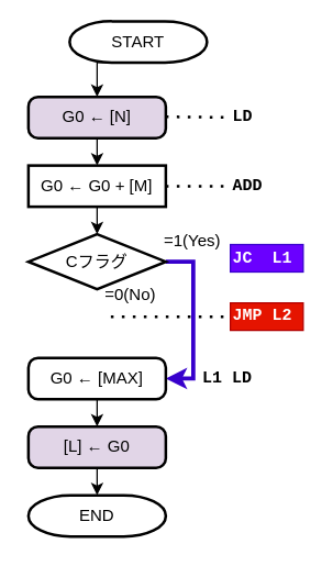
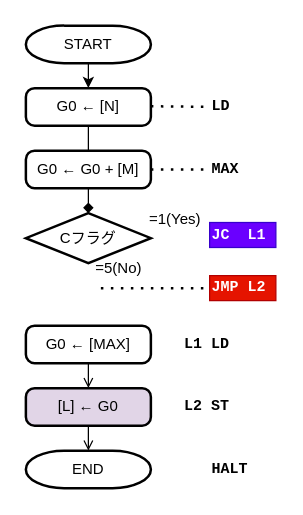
- <mxCell id="3" value="START" style="strokeWidth=2;html=1;shape=mxgraph.flowchart.terminator;whiteSpace=wrap;" parent="1" vertex="1"><mxGeometry x="50" y="15" width="100" height="30" as="geometry" /></mxCell>
+ <mxCell id="3" value="START" style="strokeWidth=2;html=1;shape=mxgraph.flowchart.terminator;whiteSpace=wrap;" parent="1" vertex="1"><mxGeometry x="20" y="20" width="100" height="30" as="geometry" /></mxCell>
- <mxCell id="5" value="G0 ← [N]" style="rounded=1;whiteSpace=wrap;html=1;absoluteArcSize=1;arcSize=14;strokeWidth=2;fillColor=#e1d5e7;" parent="1" vertex="1"><mxGeometry x="20" y="70" width="100" height="30" as="geometry" /></mxCell>
+ <mxCell id="5" value="G0 ← [N]" style="rounded=1;whiteSpace=wrap;html=1;absoluteArcSize=1;arcSize=14;strokeWidth=2;" parent="1" vertex="1"><mxGeometry x="20" y="70" width="100" height="30" as="geometry" /></mxCell>
- <mxCell id="4" style="edgeStyle=orthogonalEdgeStyle;rounded=0;orthogonalLoop=1;jettySize=auto;html=1;exitX=0.5;exitY=1;exitDx=0;exitDy=0;entryX=0.5;entryY=0;entryDx=0;entryDy=0;" parent="1" source="5" target="7" edge="1"><mxGeometry relative="1" as="geometry" /></mxCell>
+ <mxCell id="4" style="edgeStyle=orthogonalEdgeStyle;rounded=0;orthogonalLoop=1;jettySize=auto;html=1;exitX=0.5;exitY=1;exitDx=0;exitDy=0;entryX=0.5;entryY=0;entryDx=0;entryDy=0;endArrow=none;" parent="1" source="5" target="7" edge="1"><mxGeometry relative="1" as="geometry" /></mxCell>
- <mxCell id="7" value="G0 ← G0 + [M]" style="whiteSpace=wrap;html=1;absoluteArcSize=1;arcSize=14;strokeWidth=2;rounded=0;" parent="1" vertex="1"><mxGeometry x="20" y="120" width="100" height="30" as="geometry" /></mxCell>
+ <mxCell id="7" value="G0 ← G0 + [M]" style="rounded=1;whiteSpace=wrap;html=1;absoluteArcSize=1;arcSize=14;strokeWidth=2;" parent="1" vertex="1"><mxGeometry x="20" y="120" width="100" height="30" as="geometry" /></mxCell>
- <mxCell id="18" value="ADD" style="text;html=1;strokeColor=none;fillColor=none;align=left;verticalAlign=middle;whiteSpace=wrap;rounded=0;fontFamily=Courier New;fontStyle=1" vertex="1" parent="1"><mxGeometry x="167" y="125" width="40" height="20" as="geometry" /></mxCell>
+ <mxCell id="18" value="MAX" style="text;html=1;strokeColor=none;fillColor=none;align=left;verticalAlign=middle;whiteSpace=wrap;rounded=0;fontFamily=Courier New;fontStyle=1" vertex="1" parent="1"><mxGeometry x="167" y="125" width="40" height="20" as="geometry" /></mxCell>
- <mxCell id="6" style="edgeStyle=orthogonalEdgeStyle;rounded=0;orthogonalLoop=1;jettySize=auto;html=1;exitX=0.5;exitY=1;exitDx=0;exitDy=0;entryX=0.5;entryY=0;entryDx=0;entryDy=0;entryPerimeter=0;" parent="1" source="7" target="9" edge="1"><mxGeometry relative="1" as="geometry" /></mxCell>
+ <mxCell id="6" style="edgeStyle=orthogonalEdgeStyle;rounded=0;orthogonalLoop=1;jettySize=auto;html=1;exitX=0.5;exitY=1;exitDx=0;exitDy=0;entryX=0.5;entryY=0;entryDx=0;entryDy=0;entryPerimeter=0;endArrow=diamond;" parent="1" source="7" target="9" edge="1"><mxGeometry relative="1" as="geometry" /></mxCell>
- <mxCell id="10" value="=0(No)" style="text;html=1;strokeColor=none;fillColor=none;align=left;verticalAlign=middle;whiteSpace=wrap;rounded=0;" parent="1" vertex="1"><mxGeometry x="74" y="204" width="40" height="20" as="geometry" /></mxCell>
+ <mxCell id="10" value="=5(No)" style="text;html=1;strokeColor=none;fillColor=none;align=left;verticalAlign=middle;whiteSpace=wrap;rounded=0;" parent="1" vertex="1"><mxGeometry x="74" y="204" width="40" height="20" as="geometry" /></mxCell>
- <mxCell id="8" style="edgeStyle=orthogonalEdgeStyle;rounded=0;orthogonalLoop=1;jettySize=auto;html=1;exitX=1;exitY=0.5;exitDx=0;exitDy=0;exitPerimeter=0;entryX=1;entryY=0.5;entryDx=0;entryDy=0;strokeWidth=3;fontFamily=Courier New;fontSize=12;fillColor=#6a00ff;strokeColor=#3700CC;" edge="1" parent="1" source="9" target="12"><mxGeometry relative="1" as="geometry" /></mxCell>
- <mxCell id="11" style="edgeStyle=orthogonalEdgeStyle;rounded=0;orthogonalLoop=1;jettySize=auto;html=1;exitX=0.5;exitY=1;exitDx=0;exitDy=0;entryX=0.5;entryY=0;entryDx=0;entryDy=0;" parent="1" source="12" target="14" edge="1"><mxGeometry relative="1" as="geometry" /></mxCell>
+ <mxCell id="11" style="edgeStyle=orthogonalEdgeStyle;rounded=0;orthogonalLoop=1;jettySize=auto;html=1;exitX=0.5;exitY=1;exitDx=0;exitDy=0;entryX=0.5;entryY=0;entryDx=0;entryDy=0;endArrow=open;" parent="1" source="12" target="14" edge="1"><mxGeometry relative="1" as="geometry" /></mxCell>
+ <mxCell id="25" value="L2 ST" style="text;html=1;strokeColor=none;fillColor=none;align=left;verticalAlign=middle;whiteSpace=wrap;rounded=0;fontFamily=Courier New;fontStyle=1" vertex="1" parent="1"><mxGeometry x="145" y="315" width="53" height="20" as="geometry" /></mxCell>
- <mxCell id="13" style="edgeStyle=orthogonalEdgeStyle;rounded=0;orthogonalLoop=1;jettySize=auto;html=1;exitX=0.5;exitY=1;exitDx=0;exitDy=0;entryX=0.5;entryY=0;entryDx=0;entryDy=0;entryPerimeter=0;" parent="1" source="14" target="15" edge="1"><mxGeometry relative="1" as="geometry" /></mxCell>
+ <mxCell id="13" style="edgeStyle=orthogonalEdgeStyle;rounded=0;orthogonalLoop=1;jettySize=auto;html=1;exitX=0.5;exitY=1;exitDx=0;exitDy=0;entryX=0.5;entryY=0;entryDx=0;entryDy=0;entryPerimeter=0;endArrow=open;" parent="1" source="14" target="15" edge="1"><mxGeometry relative="1" as="geometry" /></mxCell>
+ <mxCell id="26" value="HALT" style="text;html=1;strokeColor=none;fillColor=none;align=left;verticalAlign=middle;whiteSpace=wrap;rounded=0;fontFamily=Courier New;fontStyle=1" vertex="1" parent="1"><mxGeometry x="167" y="365" width="40" height="20" as="geometry" /></mxCell>
